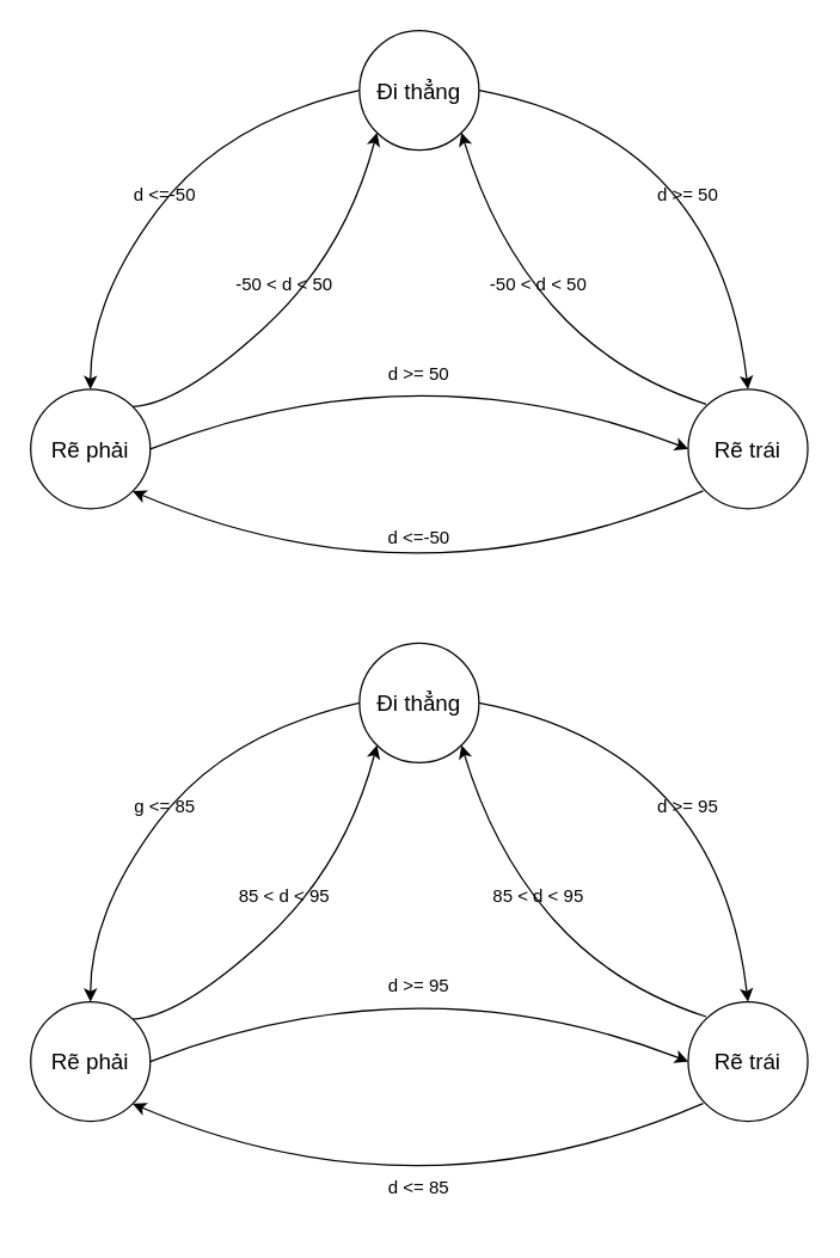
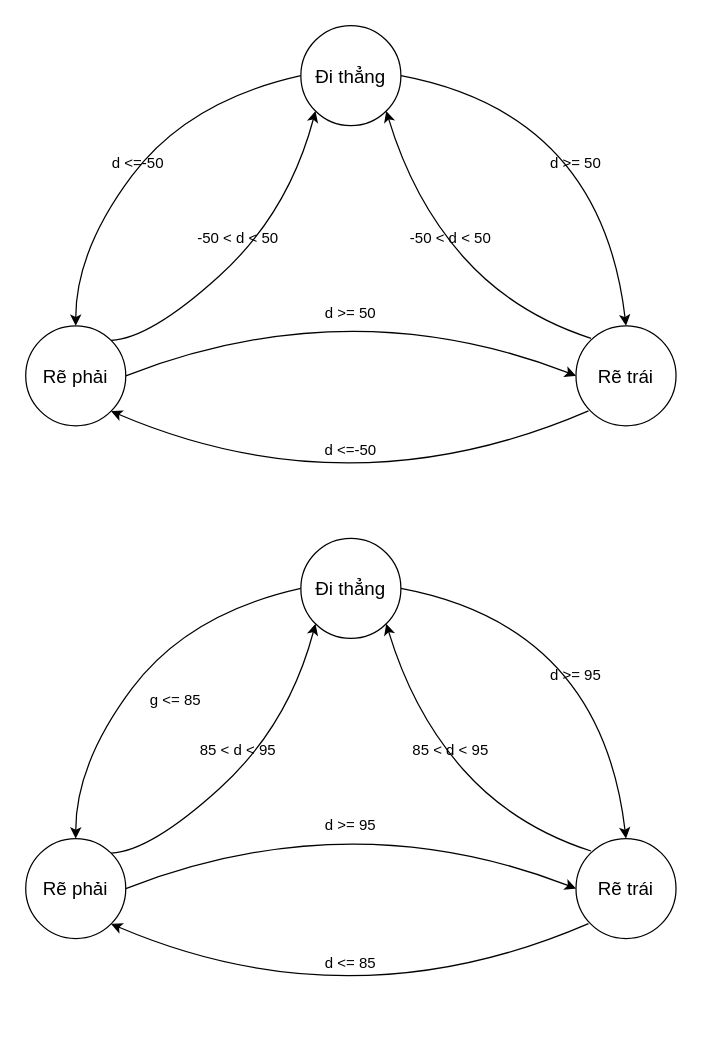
- <mxCell id="26" value="g &amp;lt;= 85" style="text;html=1;strokeColor=none;fillColor=none;align=center;verticalAlign=middle;whiteSpace=wrap;rounded=0;" vertex="1" parent="1"><mxGeometry x="50" y="530" width="120" height="20" as="geometry" /></mxCell>
+ <mxCell id="26" value="g &amp;lt;= 85" style="text;html=1;strokeColor=none;fillColor=none;align=center;verticalAlign=middle;whiteSpace=wrap;rounded=0;" vertex="1" parent="1"><mxGeometry x="80" y="550" width="120" height="20" as="geometry" /></mxCell>
- <mxCell id="31" value="d &amp;lt;= 85" style="text;html=1;strokeColor=none;fillColor=none;align=center;verticalAlign=middle;whiteSpace=wrap;rounded=0;" vertex="1" parent="1"><mxGeometry x="220" y="785" width="120" height="20" as="geometry" /></mxCell>
+ <mxCell id="31" value="d &amp;lt;= 85" style="text;html=1;strokeColor=none;fillColor=none;align=center;verticalAlign=middle;whiteSpace=wrap;rounded=0;" vertex="1" parent="1"><mxGeometry x="220" y="760" width="120" height="20" as="geometry" /></mxCell>
